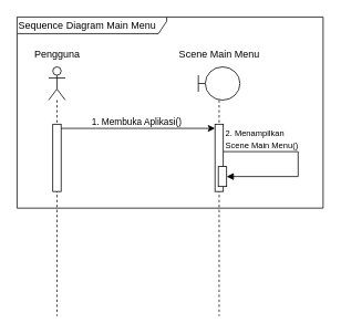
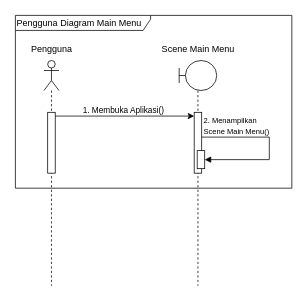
- <mxCell id="13" value="Sequence Diagram Main Menu" style="shape=umlFrame;whiteSpace=wrap;html=1;pointerEvents=0;width=180;height=20;align=left;" parent="1" vertex="1"><mxGeometry x="20" y="20" width="368" height="230" as="geometry" /></mxCell>
+ <mxCell id="13" value="Pengguna Diagram Main Menu" style="shape=umlFrame;whiteSpace=wrap;html=1;pointerEvents=0;width=180;height=20;align=left;" parent="1" vertex="1"><mxGeometry x="20" y="20" width="368" height="230" as="geometry" /></mxCell>
